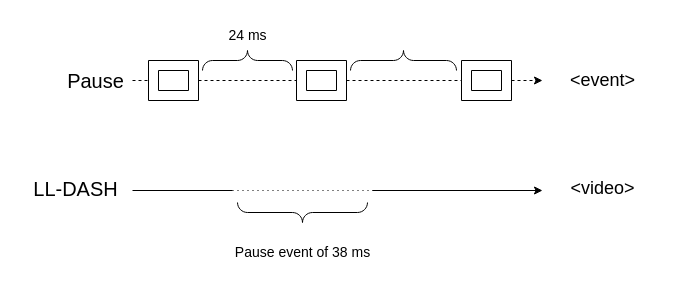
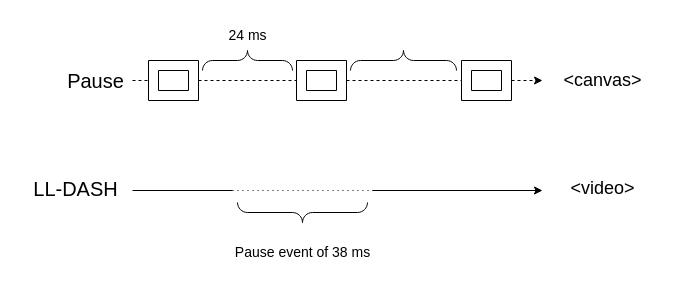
- <mxCell id="8" value="&lt;font style=&quot;font-size: 18px;&quot;&gt;&amp;lt;event&amp;gt;&lt;/font&gt;" style="text;html=1;align=center;verticalAlign=middle;resizable=0;points=[];autosize=1;strokeColor=none;fillColor=none;" vertex="1" parent="1"><mxGeometry x="552" y="60" width="100" height="40" as="geometry" /></mxCell>
+ <mxCell id="8" value="&lt;font style=&quot;font-size: 18px;&quot;&gt;&amp;lt;canvas&amp;gt;&lt;/font&gt;" style="text;html=1;align=center;verticalAlign=middle;resizable=0;points=[];autosize=1;strokeColor=none;fillColor=none;" vertex="1" parent="1"><mxGeometry x="552" y="60" width="100" height="40" as="geometry" /></mxCell>
